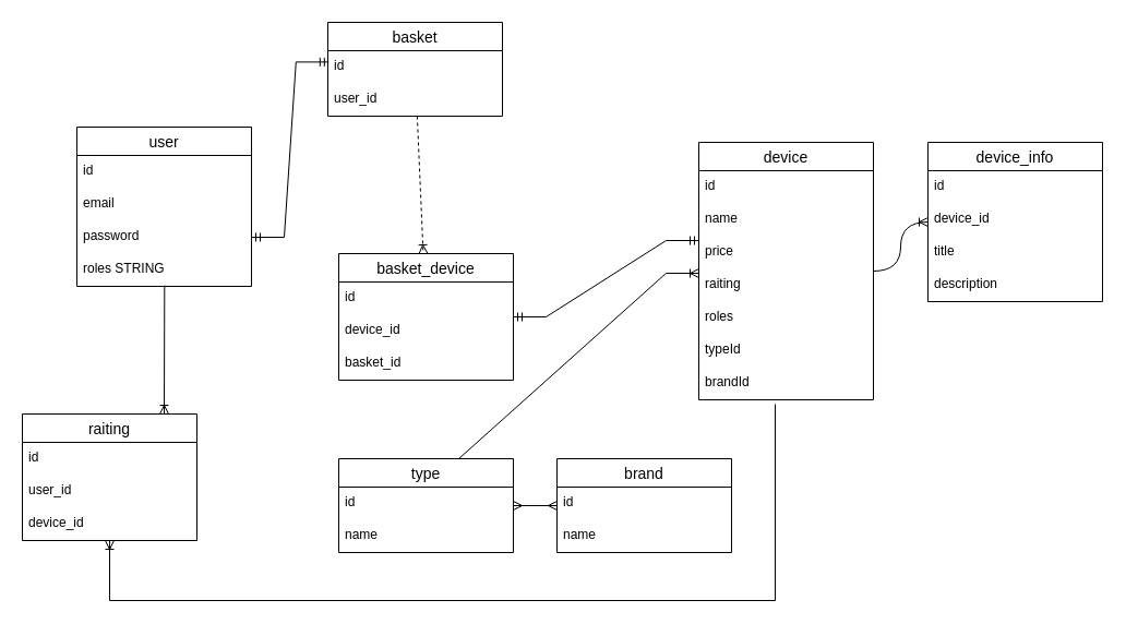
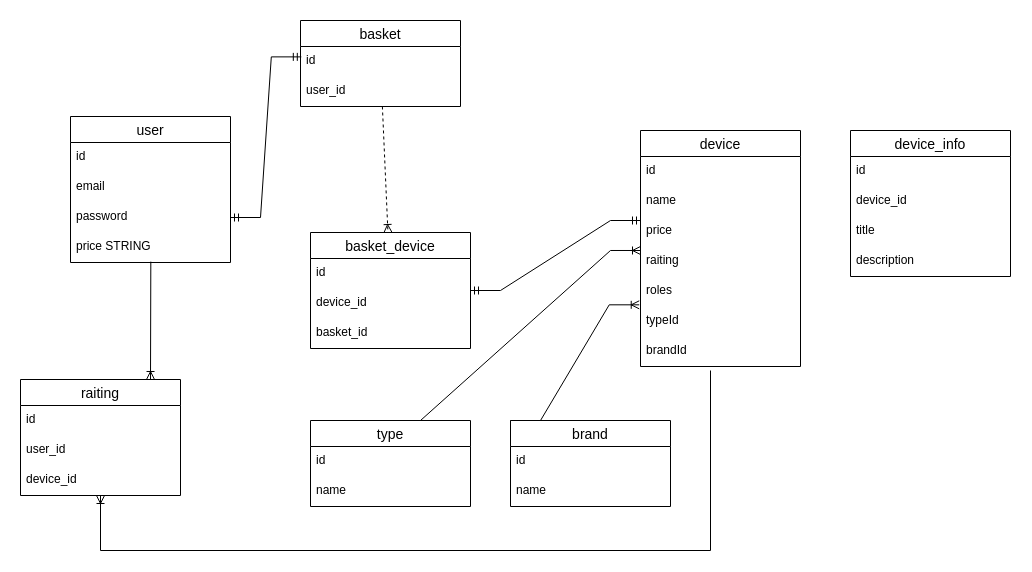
- <mxCell id="33" value="" style="fontSize=12;html=1;endArrow=ERoneToMany;rounded=0;edgeStyle=orthogonalEdgeStyle;curved=1;" edge="1" parent="1" source="11" target="28"><mxGeometry width="100" height="100" relative="1" as="geometry"><mxPoint x="790" y="270" as="sourcePoint" /><mxPoint x="890" y="170" as="targetPoint" /></mxGeometry></mxCell>
- <mxCell id="6" value="roles STRING" style="text;strokeColor=none;fillColor=none;spacingLeft=4;spacingRight=4;overflow=hidden;rotatable=0;points=[[0,0.5],[1,0.5]];portConstraint=eastwest;fontSize=12;" vertex="1" parent="2"><mxGeometry y="116" width="160" height="30" as="geometry" /></mxCell>
+ <mxCell id="6" value="price STRING" style="text;strokeColor=none;fillColor=none;spacingLeft=4;spacingRight=4;overflow=hidden;rotatable=0;points=[[0,0.5],[1,0.5]];portConstraint=eastwest;fontSize=12;" vertex="1" parent="2"><mxGeometry y="116" width="160" height="30" as="geometry" /></mxCell>
+ <mxCell id="26" value="" style="edgeStyle=entityRelationEdgeStyle;fontSize=12;html=1;endArrow=ERoneToMany;rounded=0;entryX=-0.008;entryY=-0.056;entryDx=0;entryDy=0;entryPerimeter=0;exitX=0;exitY=0;exitDx=0;exitDy=0;" edge="1" parent="1" source="22" target="17"><mxGeometry width="100" height="100" relative="1" as="geometry"><mxPoint x="520" y="420" as="sourcePoint" /><mxPoint x="620" y="320" as="targetPoint" /></mxGeometry></mxCell>
- <mxCell id="27" value="" style="edgeStyle=entityRelationEdgeStyle;fontSize=12;html=1;endArrow=ERmany;startArrow=ERmany;rounded=0;" edge="1" parent="1" source="19" target="22"><mxGeometry width="100" height="100" relative="1" as="geometry"><mxPoint x="450" y="550" as="sourcePoint" /><mxPoint x="550" y="450" as="targetPoint" /></mxGeometry></mxCell>
